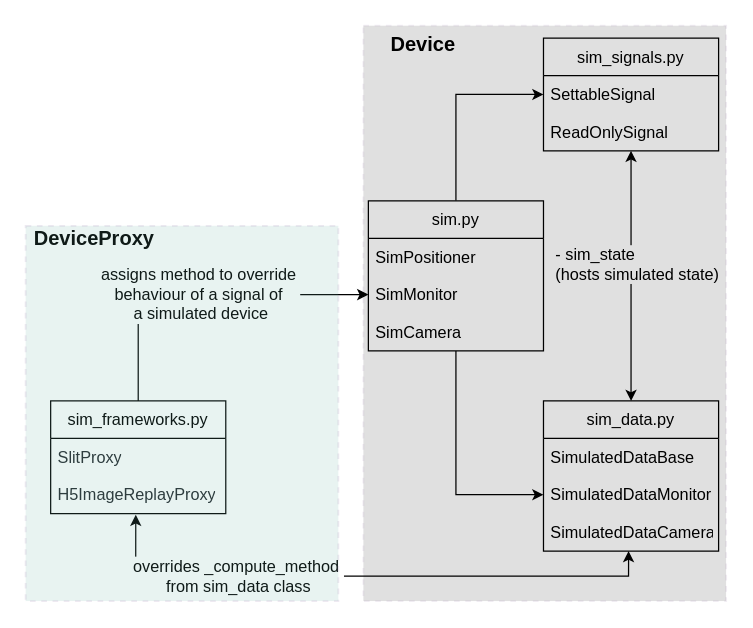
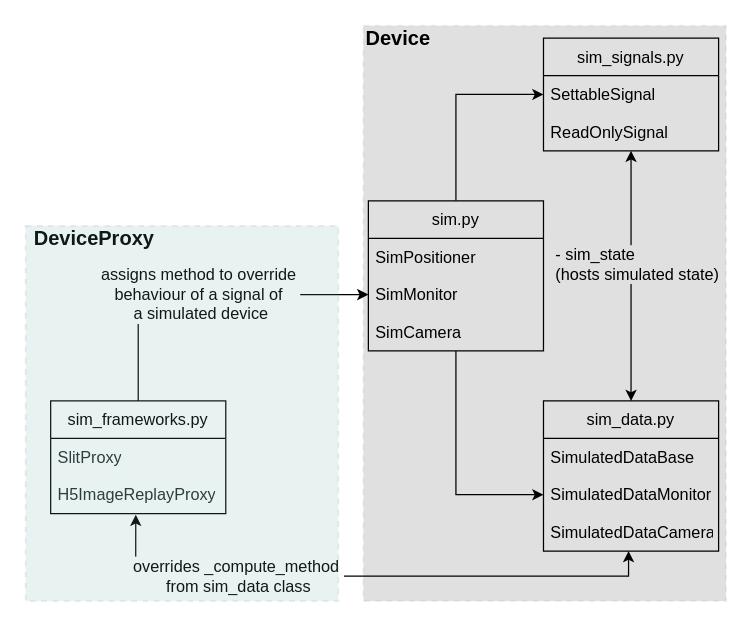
- <mxCell id="23" value="&lt;font size=&quot;1&quot; style=&quot;&quot;&gt;&lt;b style=&quot;font-size: 16px;&quot;&gt;Device&lt;/b&gt;&lt;/font&gt;" style="rounded=0;whiteSpace=wrap;html=1;fillColor=none;strokeColor=none;fontSize=13;" vertex="1" parent="1"><mxGeometry x="313" y="25" width="50" height="20" as="geometry" /></mxCell>
+ <mxCell id="23" value="&lt;font size=&quot;1&quot; style=&quot;&quot;&gt;&lt;b style=&quot;font-size: 16px;&quot;&gt;Device&lt;/b&gt;&lt;/font&gt;" style="rounded=0;whiteSpace=wrap;html=1;fillColor=none;strokeColor=none;fontSize=13;" vertex="1" parent="1"><mxGeometry x="293" y="20" width="50" height="20" as="geometry" /></mxCell>
